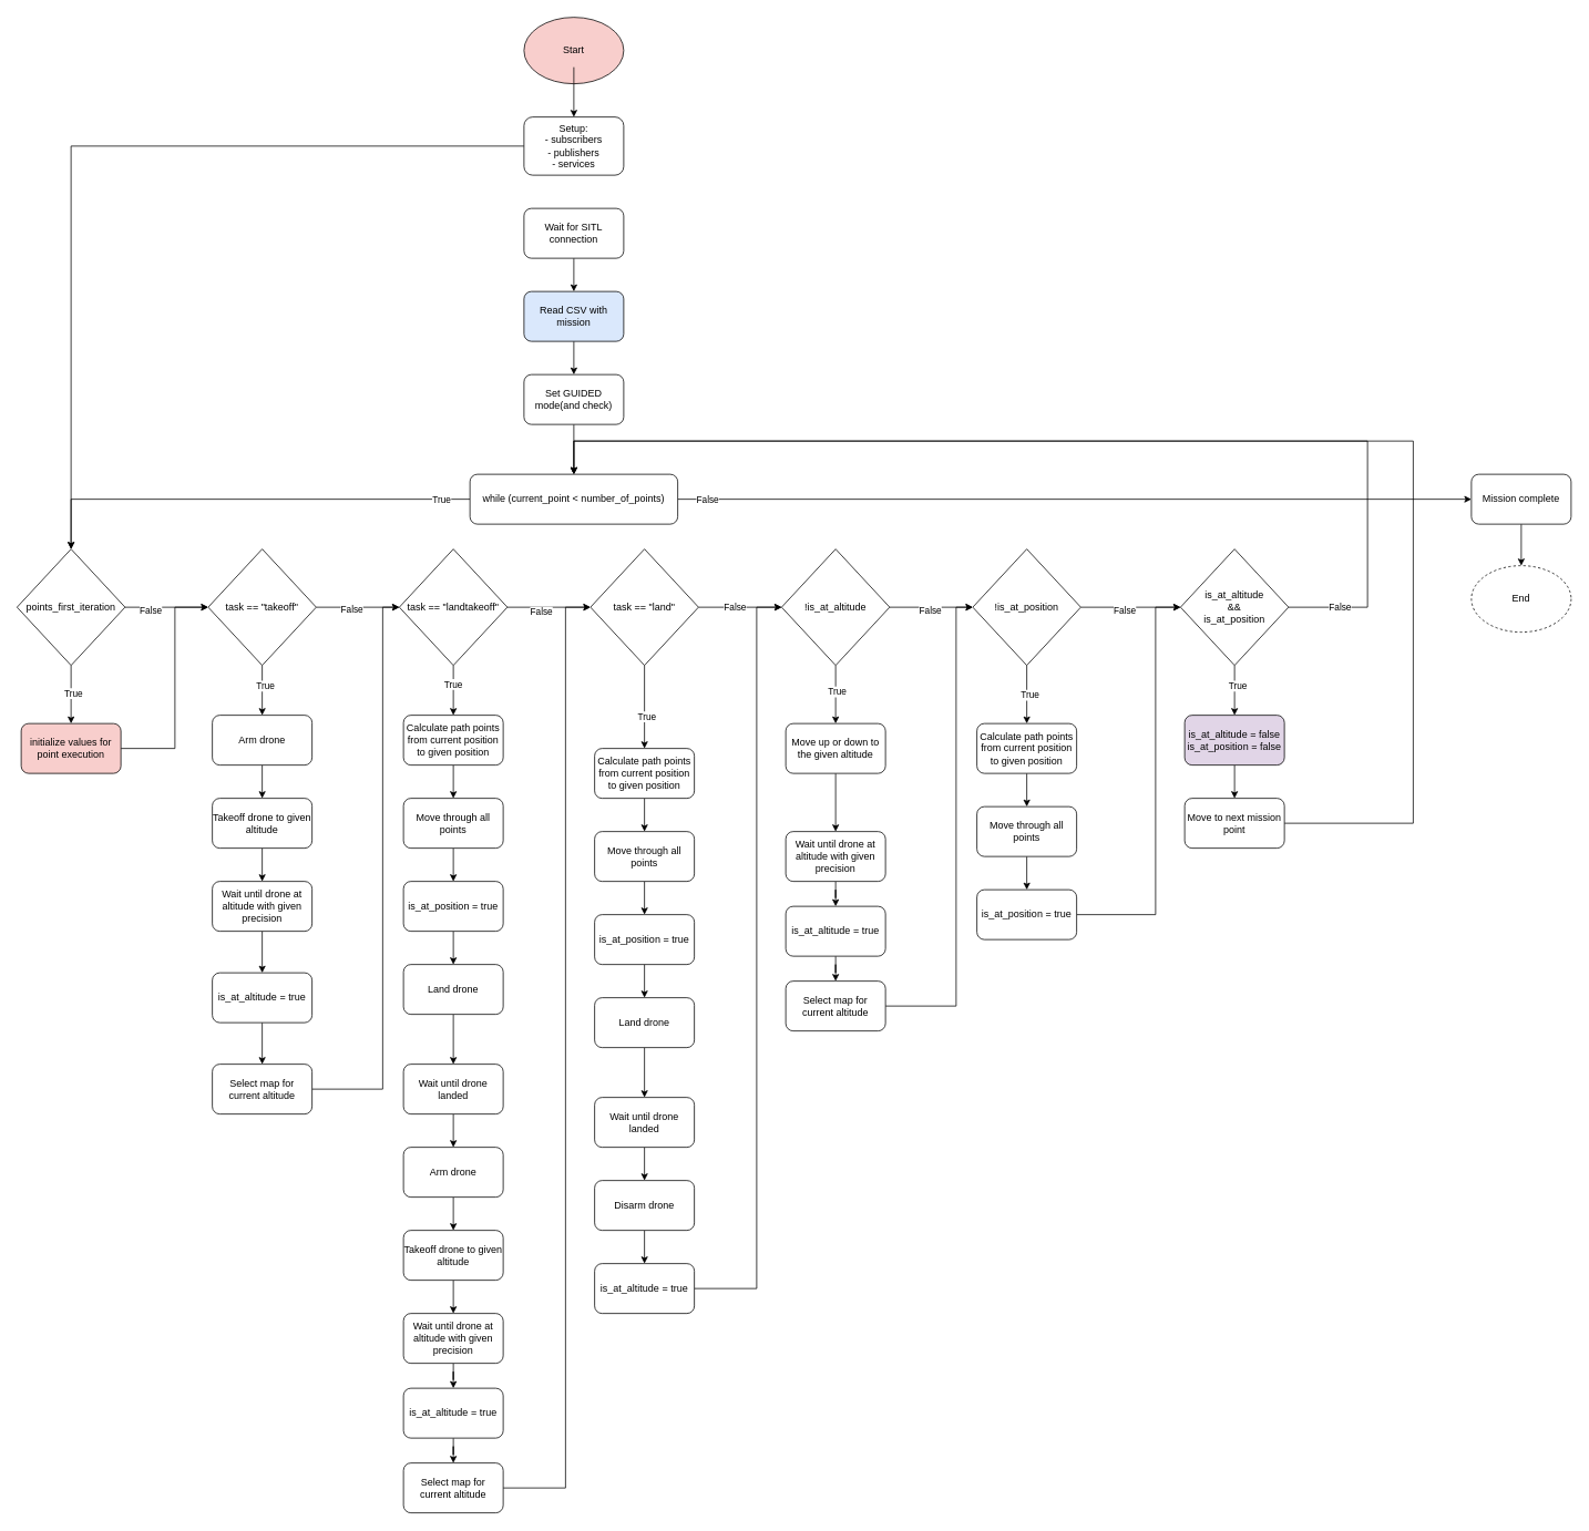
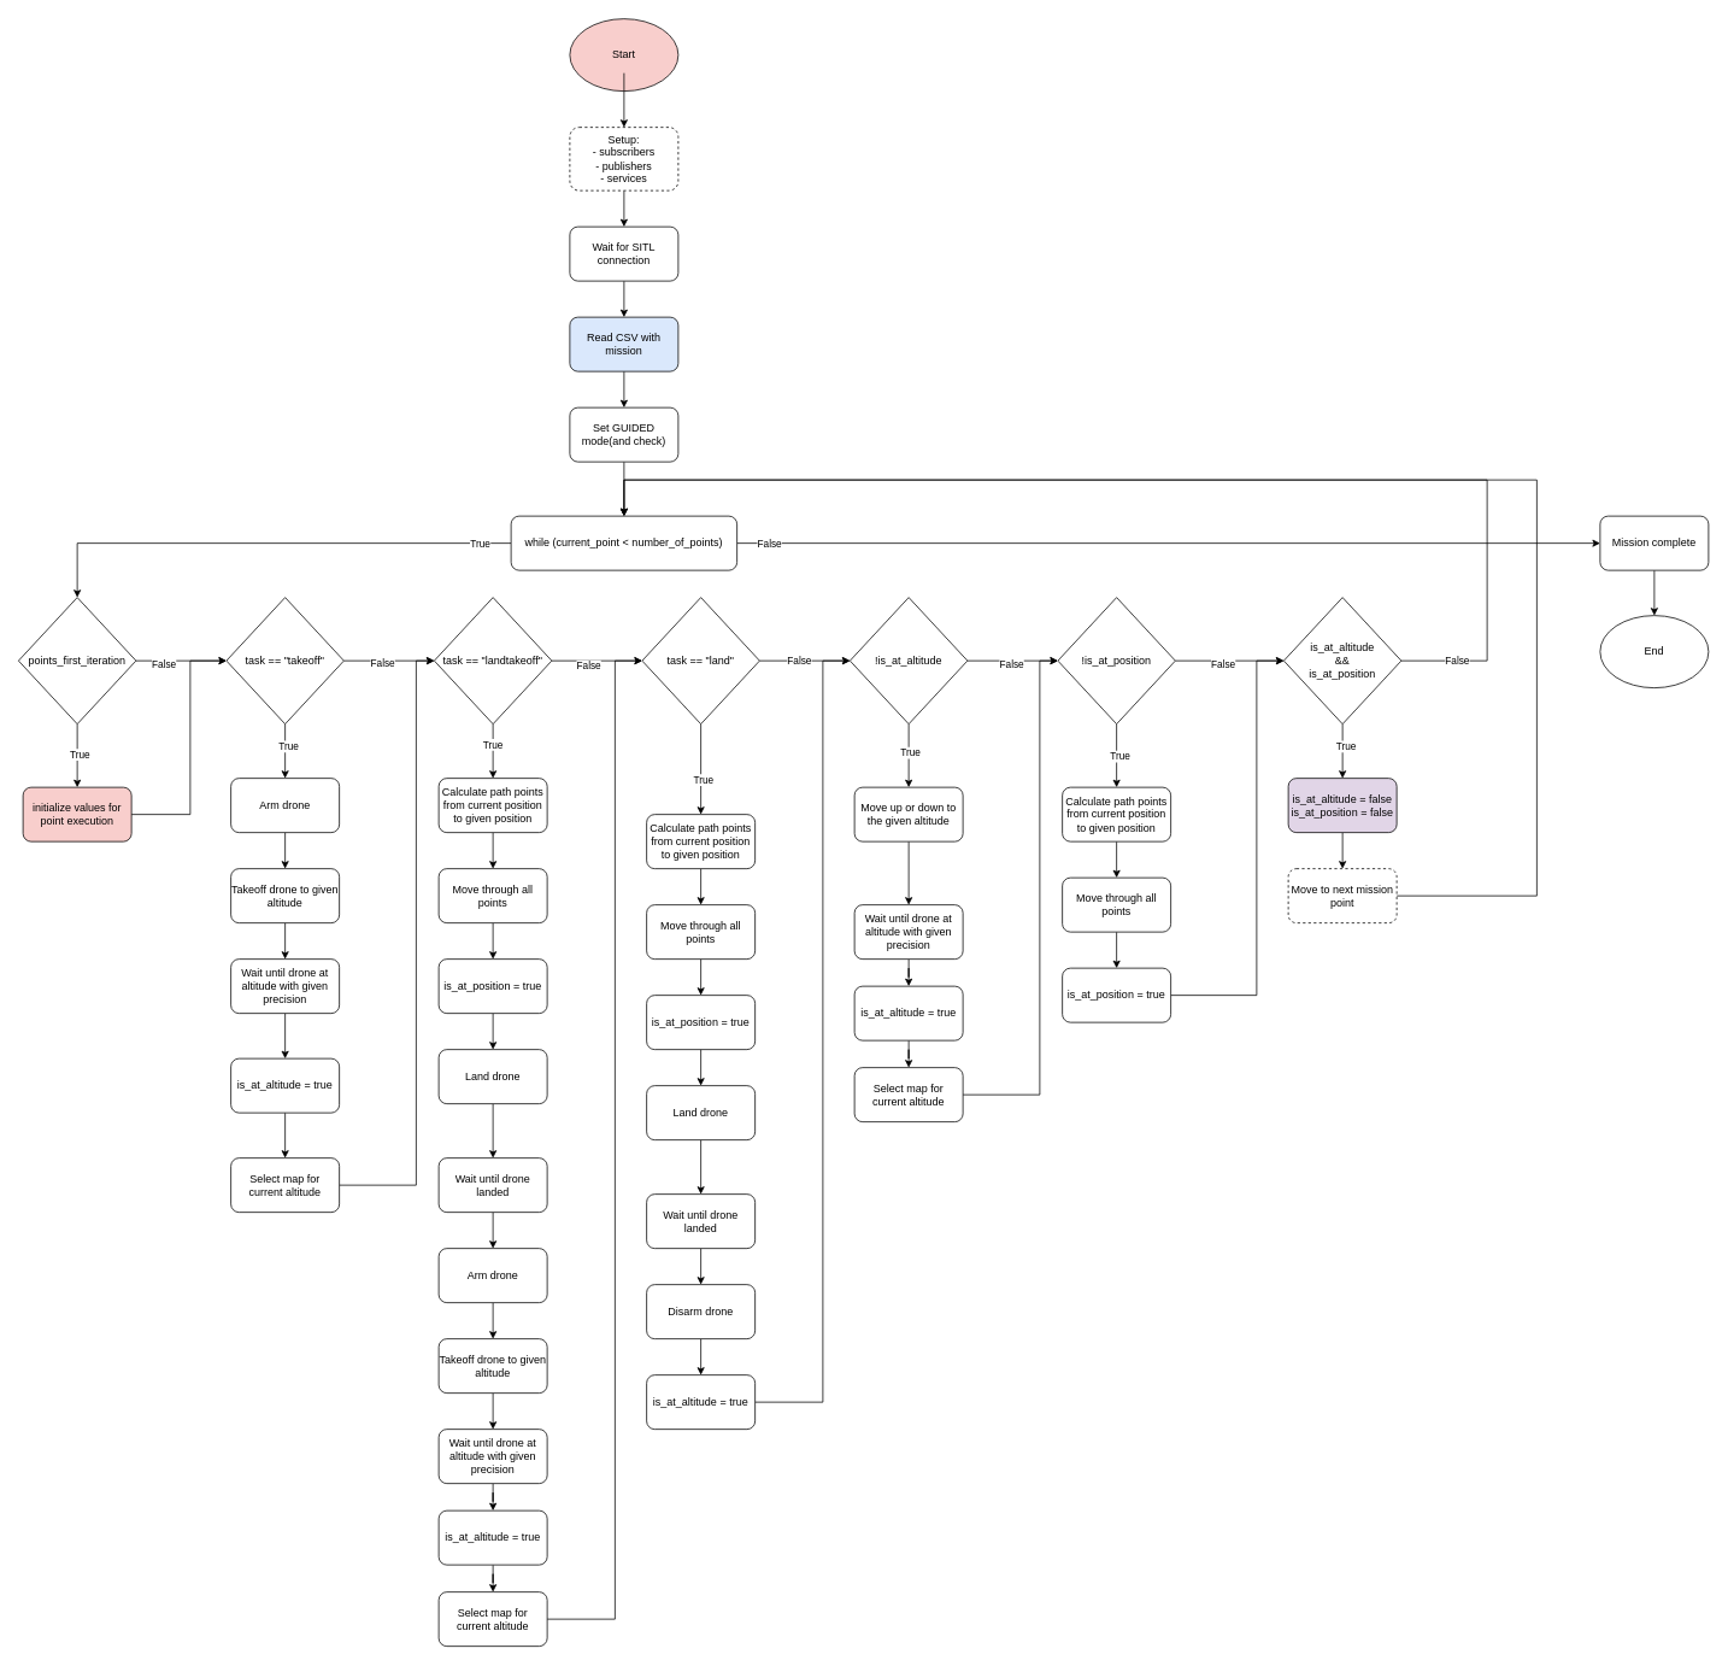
- <mxCell id="3" value="" style="edgeStyle=orthogonalEdgeStyle;rounded=0;orthogonalLoop=1;jettySize=auto;html=1;" parent="1" source="4" target="14" edge="1"><mxGeometry relative="1" as="geometry" /></mxCell>
+ <mxCell id="3" value="" style="edgeStyle=orthogonalEdgeStyle;rounded=0;orthogonalLoop=1;jettySize=auto;html=1;" parent="1" source="4" target="7" edge="1"><mxGeometry relative="1" as="geometry" /></mxCell>
- <mxCell id="4" value="&lt;div&gt;Setup:&lt;/div&gt;&lt;div&gt;- subscribers&lt;/div&gt;&lt;div&gt;- publishers&lt;/div&gt;&lt;div&gt;- services&lt;br&gt;&lt;/div&gt;" style="rounded=1;whiteSpace=wrap;html=1;" parent="1" vertex="1"><mxGeometry x="630" y="140" width="120" height="70" as="geometry" /></mxCell>
+ <mxCell id="4" value="&lt;div&gt;Setup:&lt;/div&gt;&lt;div&gt;- subscribers&lt;/div&gt;&lt;div&gt;- publishers&lt;/div&gt;&lt;div&gt;- services&lt;br&gt;&lt;/div&gt;" style="rounded=1;whiteSpace=wrap;html=1;dashed=1;" parent="1" vertex="1"><mxGeometry x="630" y="140" width="120" height="70" as="geometry" /></mxCell>
- <mxCell id="118" value="End" style="ellipse;whiteSpace=wrap;html=1;dashed=1;" vertex="1" parent="1"><mxGeometry x="1770" y="680" width="120" height="80" as="geometry" /></mxCell>
+ <mxCell id="118" value="End" style="ellipse;whiteSpace=wrap;html=1;" vertex="1" parent="1"><mxGeometry x="1770" y="680" width="120" height="80" as="geometry" /></mxCell>
- <mxCell id="115" value="Move to next mission point" style="rounded=1;whiteSpace=wrap;html=1;" vertex="1" parent="1"><mxGeometry x="1425" y="960" width="120" height="60" as="geometry" /></mxCell>
+ <mxCell id="115" value="Move to next mission point" style="rounded=1;whiteSpace=wrap;html=1;dashed=1;" vertex="1" parent="1"><mxGeometry x="1425" y="960" width="120" height="60" as="geometry" /></mxCell>
